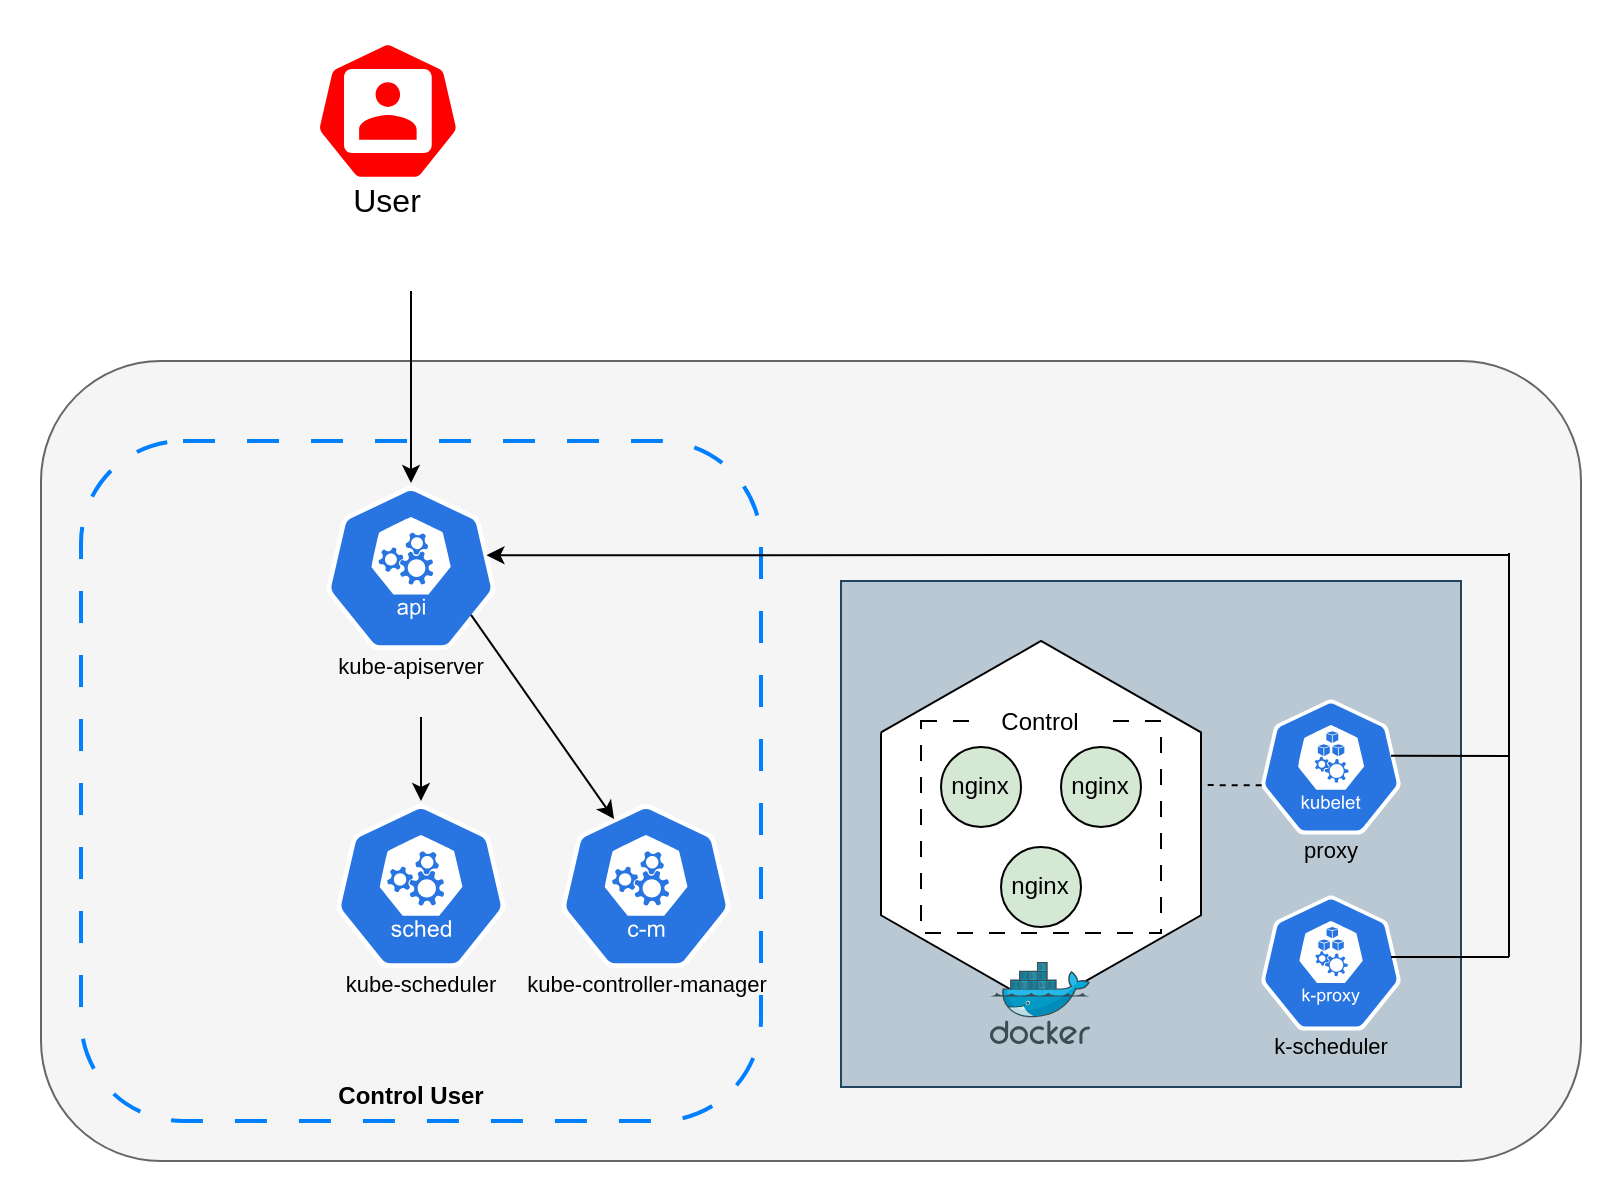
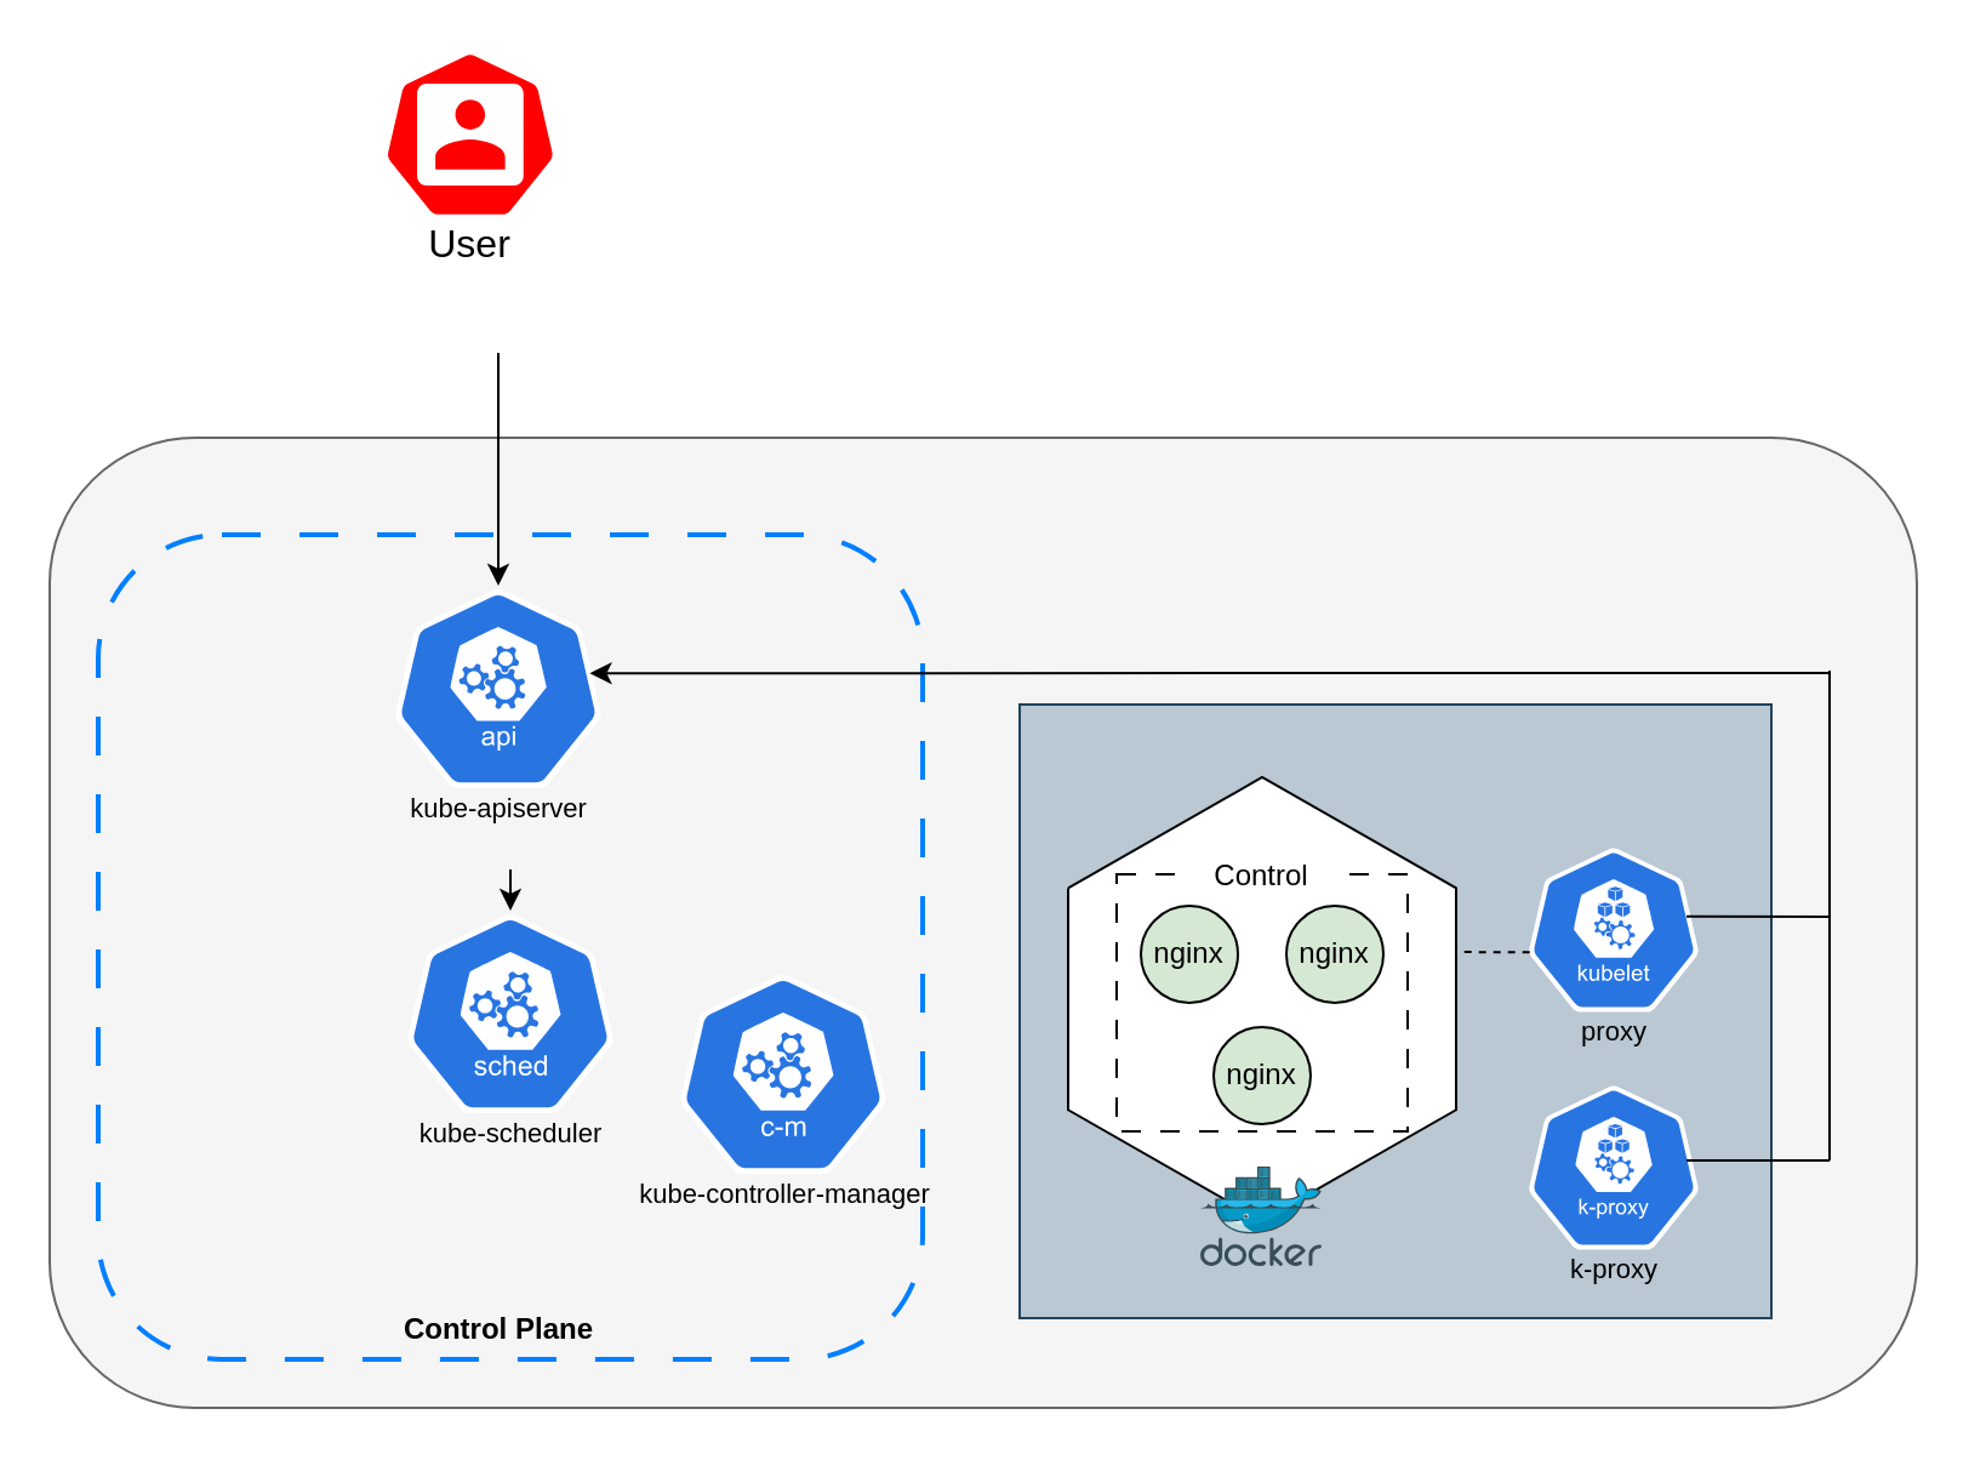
- <mxCell id="8" value="" style="endArrow=classic;html=1;rounded=0;exitX=0.853;exitY=0.776;exitDx=0;exitDy=0;exitPerimeter=0;entryX=0.312;entryY=0.106;entryDx=0;entryDy=0;entryPerimeter=0;" parent="1" source="4" target="6" edge="1"><mxGeometry width="50" height="50" relative="1" as="geometry"><mxPoint x="215" y="370" as="sourcePoint" /><mxPoint x="215" y="410" as="targetPoint" /></mxGeometry></mxCell>
- <mxCell id="5" value="&lt;font style=&quot;font-size: 11px;&quot;&gt;kube-scheduler&lt;/font&gt;" style="sketch=0;html=1;dashed=0;whitespace=wrap;fillColor=#2875E2;strokeColor=#ffffff;points=[[0.005,0.63,0],[0.1,0.2,0],[0.9,0.2,0],[0.5,0,0],[0.995,0.63,0],[0.72,0.99,0],[0.5,1,0],[0.28,0.99,0]];verticalLabelPosition=bottom;align=center;verticalAlign=top;shape=mxgraph.kubernetes.icon;prIcon=sched;fontSize=13;spacing=-6;" parent="1" vertex="1"><mxGeometry x="167.5" y="400" width="85" height="85" as="geometry" /></mxCell>
+ <mxCell id="5" value="&lt;font style=&quot;font-size: 11px;&quot;&gt;kube-scheduler&lt;/font&gt;" style="sketch=0;html=1;dashed=0;whitespace=wrap;fillColor=#2875E2;strokeColor=#ffffff;points=[[0.005,0.63,0],[0.1,0.2,0],[0.9,0.2,0],[0.5,0,0],[0.995,0.63,0],[0.72,0.99,0],[0.5,1,0],[0.28,0.99,0]];verticalLabelPosition=bottom;align=center;verticalAlign=top;shape=mxgraph.kubernetes.icon;prIcon=sched;fontSize=13;spacing=-6;" parent="1" vertex="1"><mxGeometry x="167.5" y="375" width="85" height="85" as="geometry" /></mxCell>
- <mxCell id="15" value="k-scheduler" style="sketch=0;html=1;dashed=0;whitespace=wrap;fillColor=#2875E2;strokeColor=#ffffff;points=[[0.005,0.63,0],[0.1,0.2,0],[0.9,0.2,0],[0.5,0,0],[0.995,0.63,0],[0.72,0.99,0],[0.5,1,0],[0.28,0.99,0]];verticalLabelPosition=bottom;align=center;verticalAlign=top;shape=mxgraph.kubernetes.icon;prIcon=k_proxy;fontSize=11;spacing=-4;" parent="1" vertex="1"><mxGeometry x="630" y="446" width="70" height="70" as="geometry" /></mxCell>
+ <mxCell id="15" value="k-proxy" style="sketch=0;html=1;dashed=0;whitespace=wrap;fillColor=#2875E2;strokeColor=#ffffff;points=[[0.005,0.63,0],[0.1,0.2,0],[0.9,0.2,0],[0.5,0,0],[0.995,0.63,0],[0.72,0.99,0],[0.5,1,0],[0.28,0.99,0]];verticalLabelPosition=bottom;align=center;verticalAlign=top;shape=mxgraph.kubernetes.icon;prIcon=k_proxy;fontSize=11;spacing=-4;" parent="1" vertex="1"><mxGeometry x="630" y="446" width="70" height="70" as="geometry" /></mxCell>
- <mxCell id="12" value="&lt;b&gt;Control User&lt;/b&gt;" style="text;html=1;strokeColor=none;fillColor=none;align=center;verticalAlign=middle;whiteSpace=wrap;rounded=0;" parent="1" vertex="1"><mxGeometry x="146.5" y="533" width="117" height="30" as="geometry" /></mxCell>
+ <mxCell id="12" value="&lt;b&gt;Control Plane&lt;/b&gt;" style="text;html=1;strokeColor=none;fillColor=none;align=center;verticalAlign=middle;whiteSpace=wrap;rounded=0;" parent="1" vertex="1"><mxGeometry x="146.5" y="533" width="117" height="30" as="geometry" /></mxCell>
